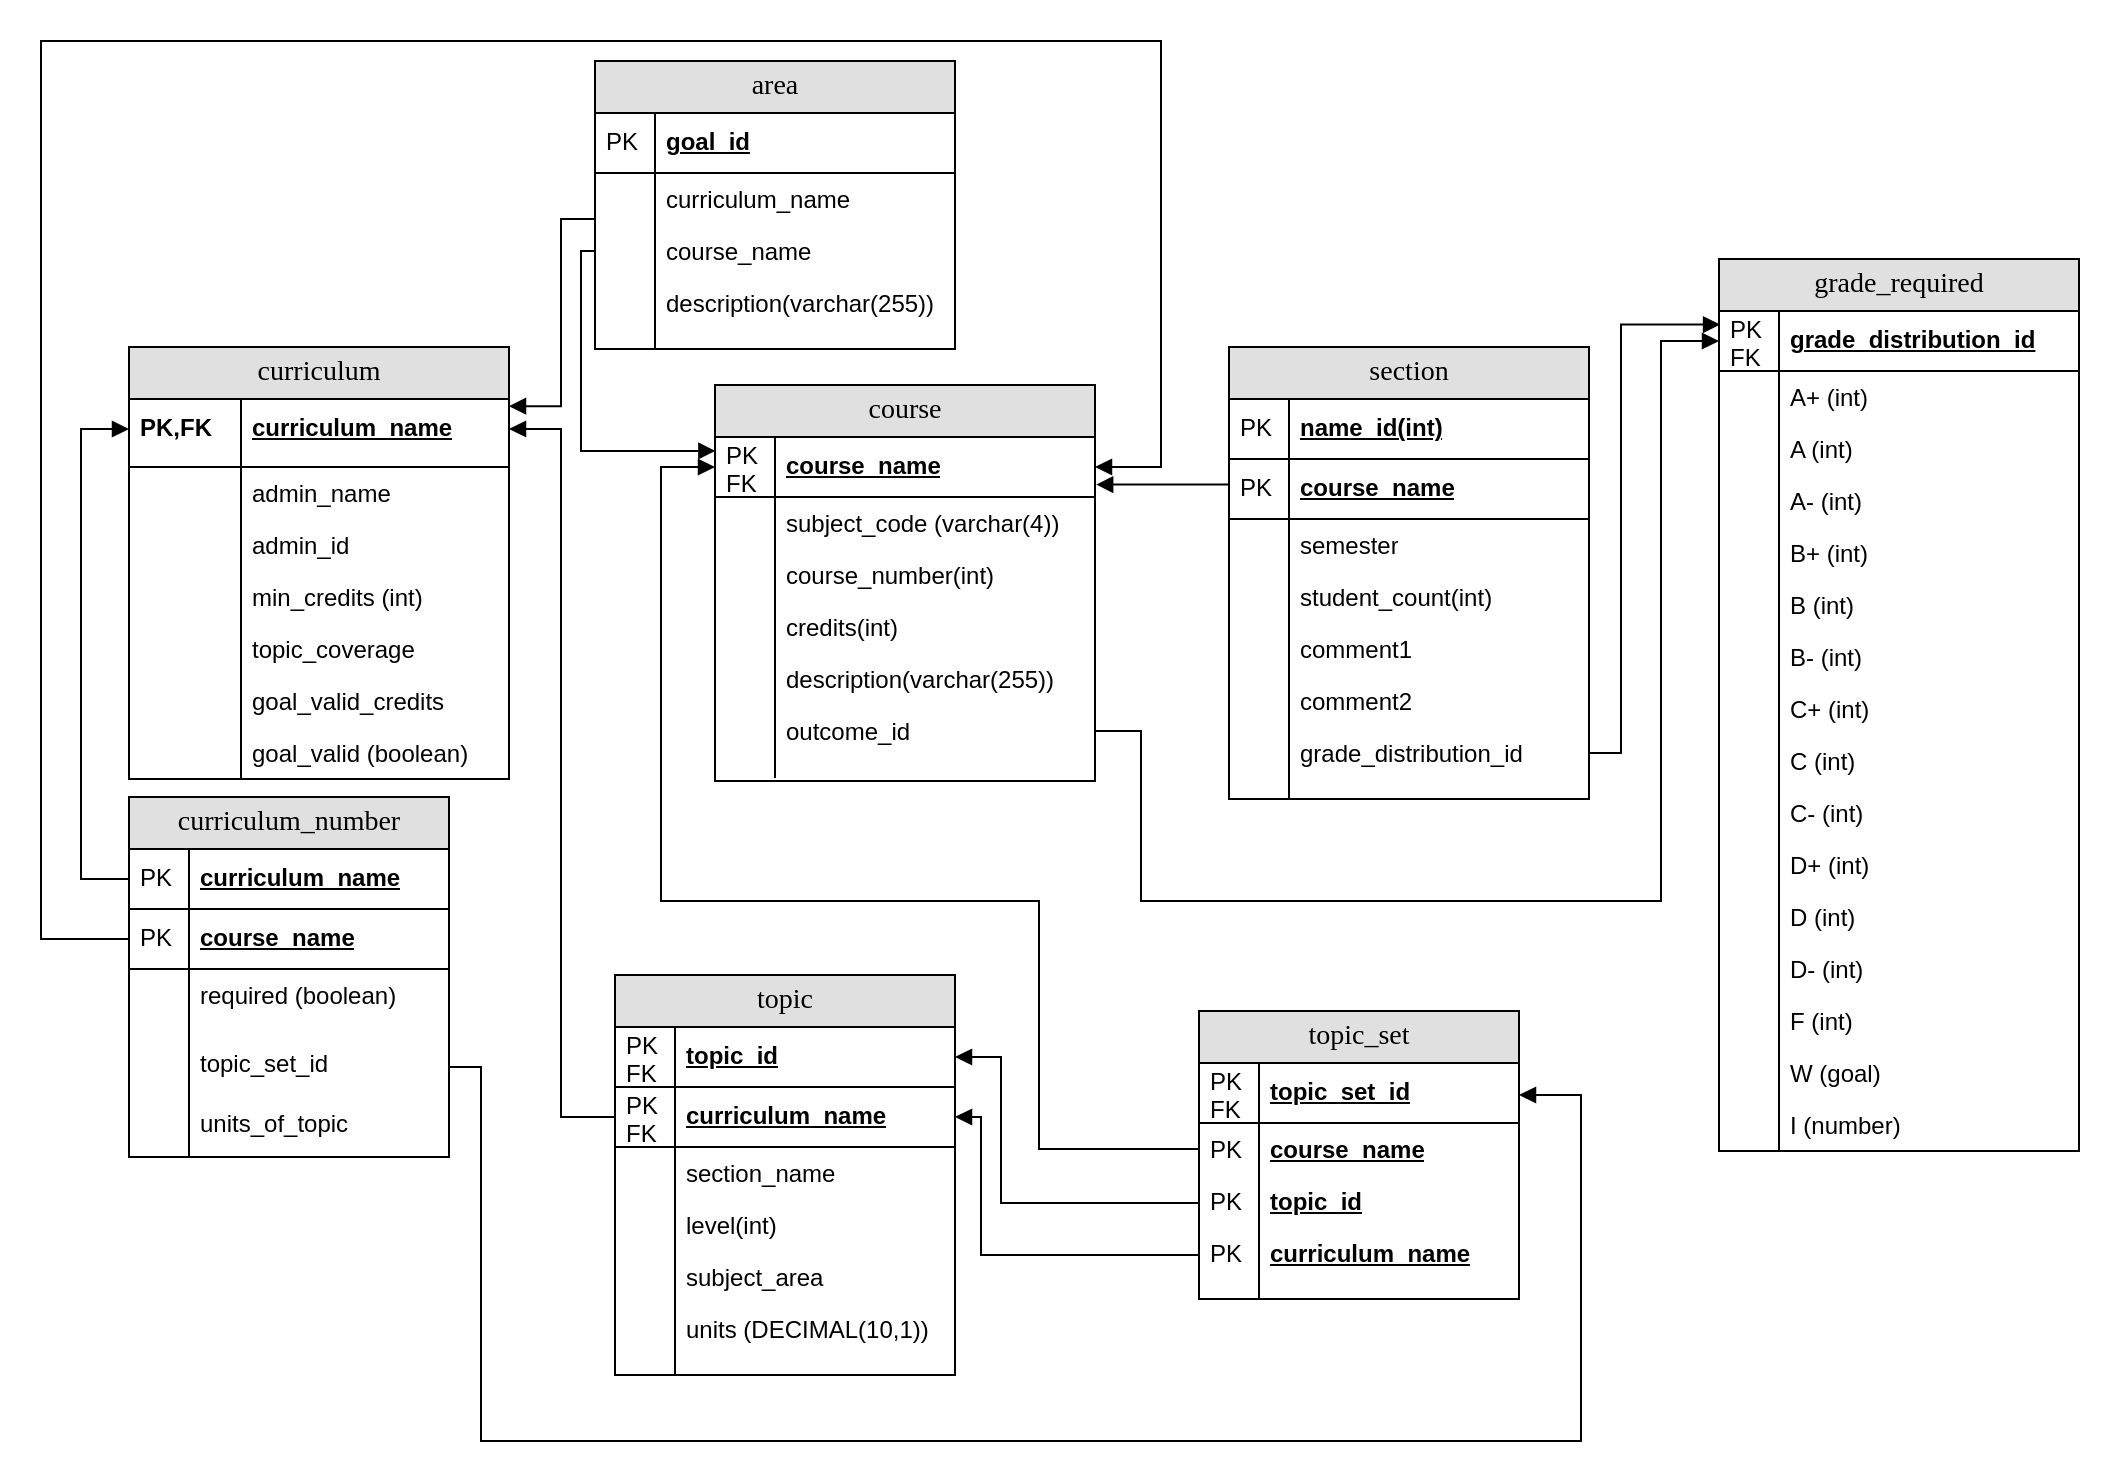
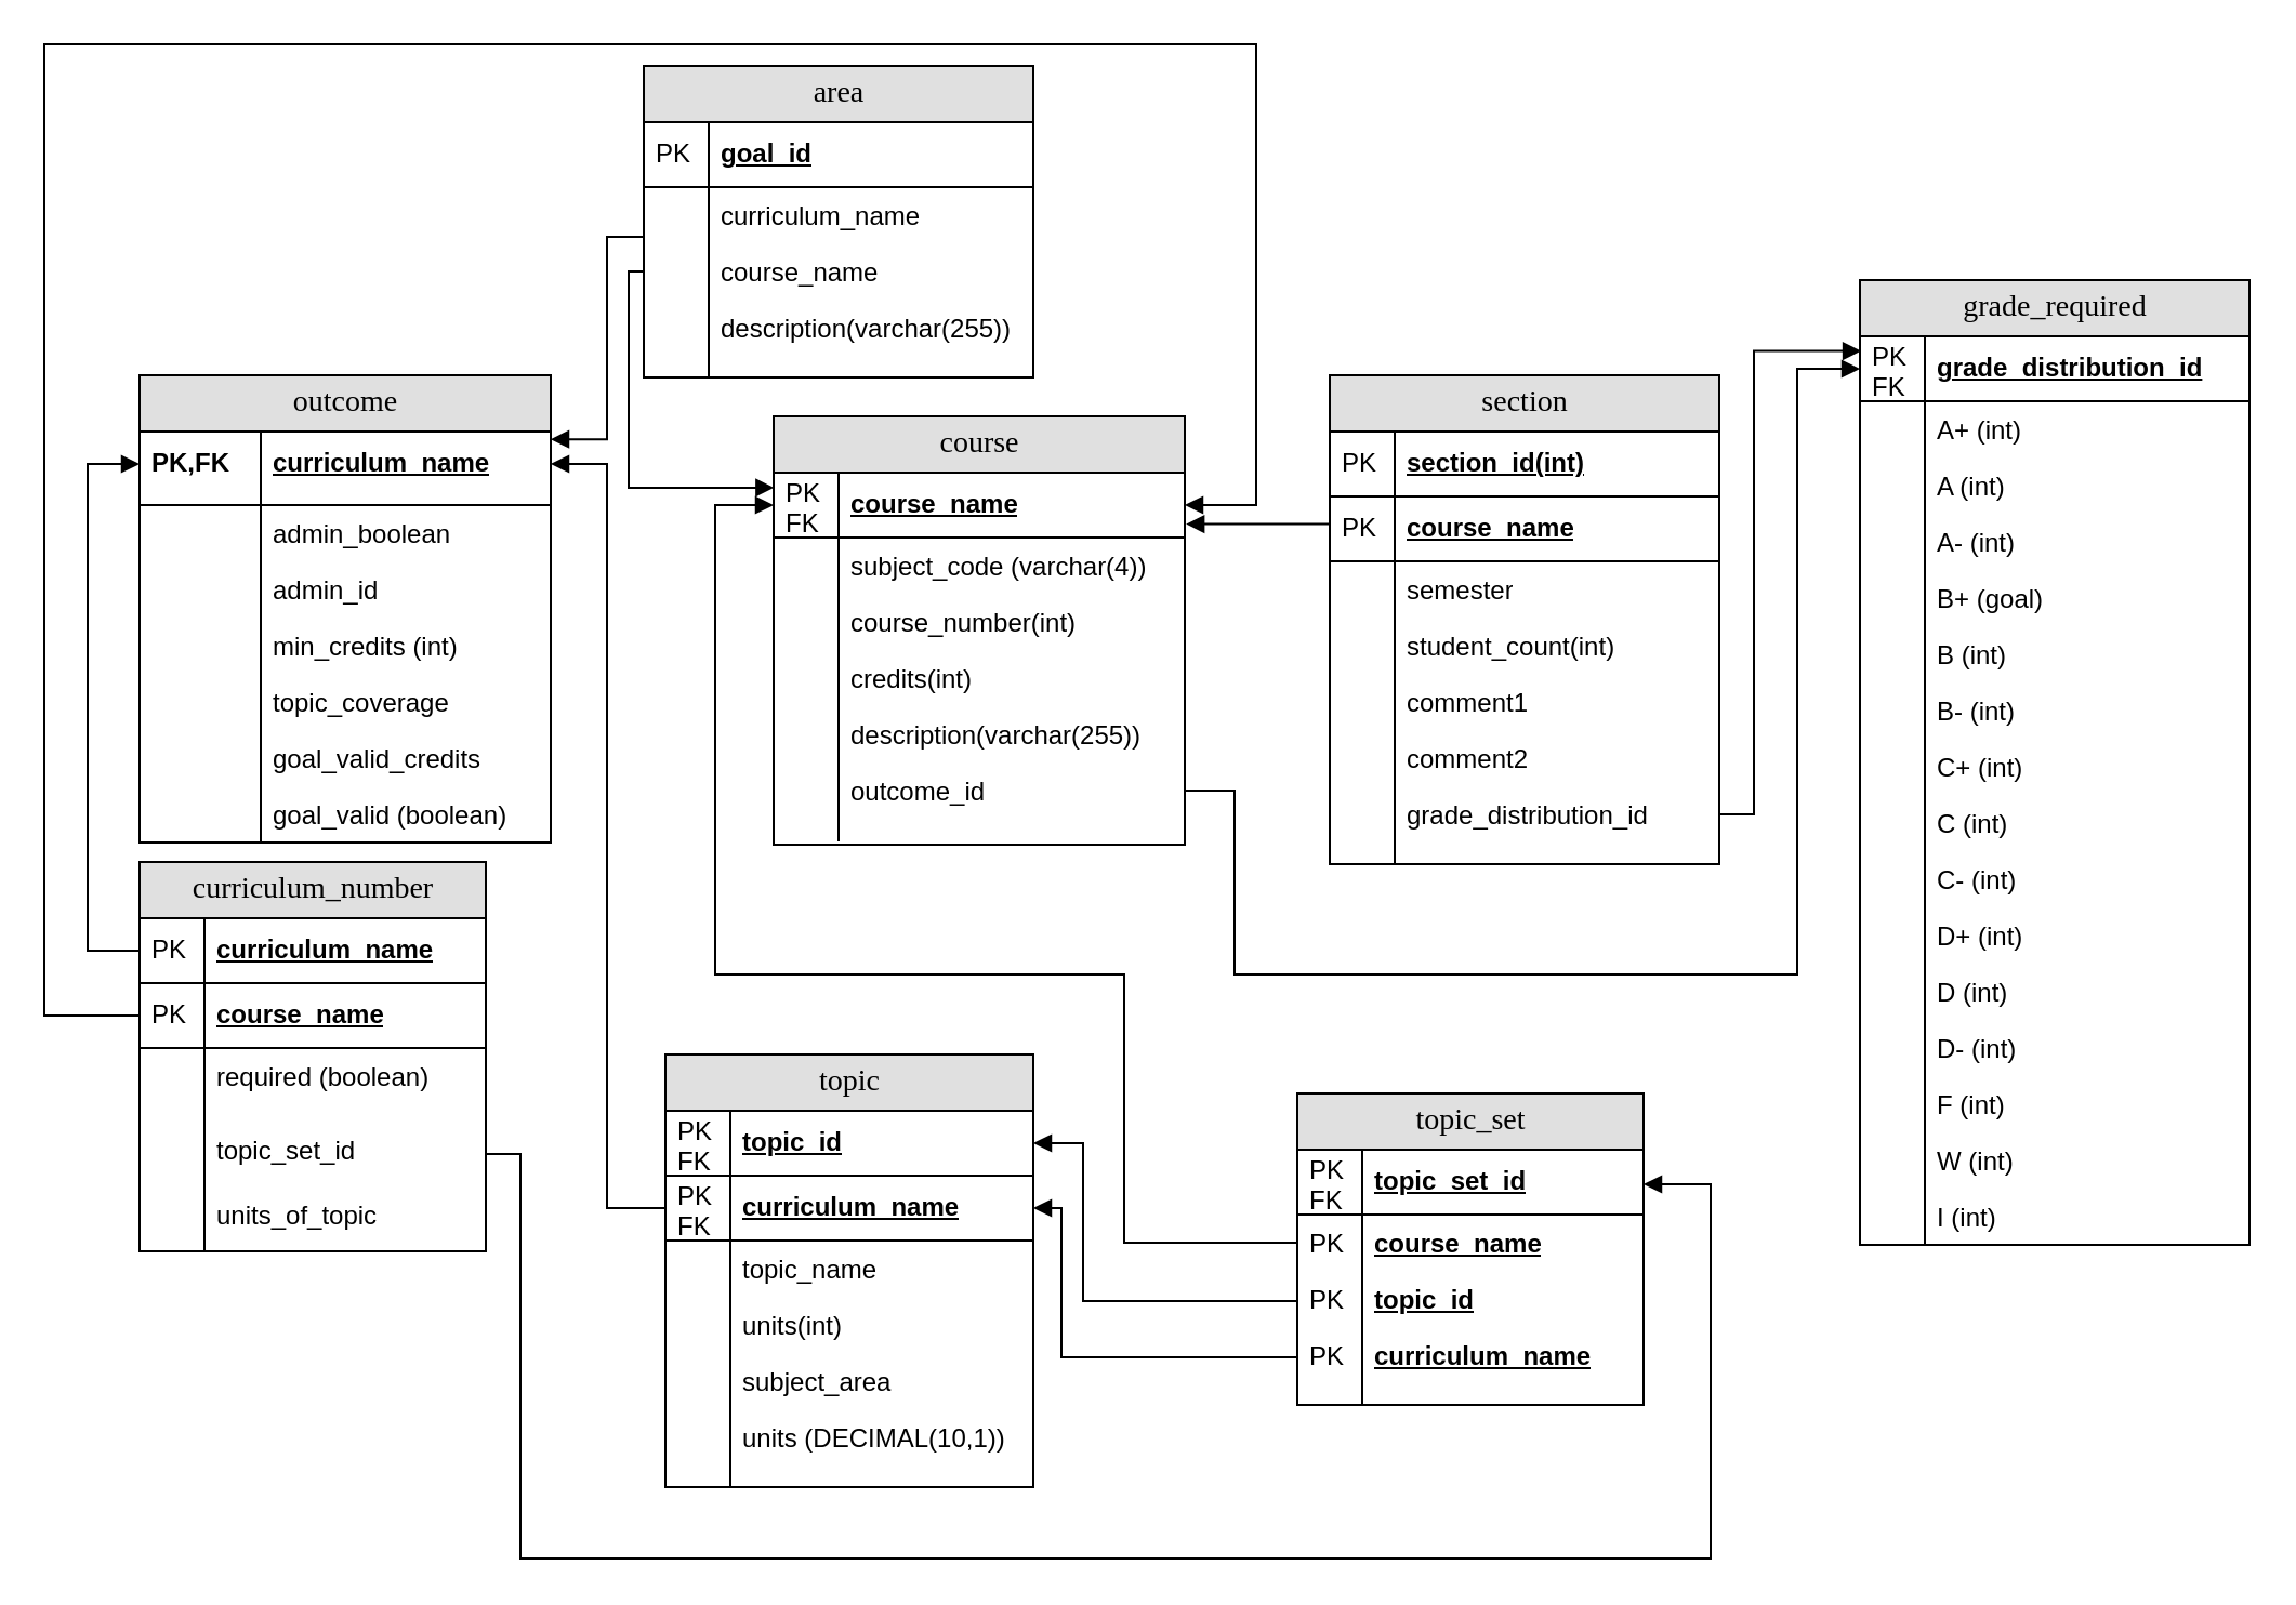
- <mxCell id="2" value="curriculum" style="swimlane;html=1;fontStyle=0;childLayout=stackLayout;horizontal=1;startSize=26;fillColor=#e0e0e0;horizontalStack=0;resizeParent=1;resizeLast=0;collapsible=1;marginBottom=0;swimlaneFillColor=#ffffff;align=center;rounded=0;shadow=0;comic=0;labelBackgroundColor=none;strokeColor=#000000;strokeWidth=1;fontFamily=Verdana;fontSize=14;fontColor=#000000;" parent="1" vertex="1"><mxGeometry x="64" y="173" width="190" height="216" as="geometry" /></mxCell>
+ <mxCell id="2" value="outcome" style="swimlane;html=1;fontStyle=0;childLayout=stackLayout;horizontal=1;startSize=26;fillColor=#e0e0e0;horizontalStack=0;resizeParent=1;resizeLast=0;collapsible=1;marginBottom=0;swimlaneFillColor=#ffffff;align=center;rounded=0;shadow=0;comic=0;labelBackgroundColor=none;strokeColor=#000000;strokeWidth=1;fontFamily=Verdana;fontSize=14;fontColor=#000000;" parent="1" vertex="1"><mxGeometry x="64" y="173" width="190" height="216" as="geometry" /></mxCell>
- <mxCell id="83" value="name_id(int)" style="shape=partialRectangle;top=0;left=0;right=0;bottom=1;html=1;align=left;verticalAlign=middle;fillColor=none;spacingLeft=34;spacingRight=4;whiteSpace=wrap;overflow=hidden;rotatable=0;points=[[0,0.5],[1,0.5]];portConstraint=eastwest;dropTarget=0;fontStyle=5;" vertex="1" parent="82"><mxGeometry y="26" width="180" height="30" as="geometry" /></mxCell>
+ <mxCell id="83" value="section_id(int)" style="shape=partialRectangle;top=0;left=0;right=0;bottom=1;html=1;align=left;verticalAlign=middle;fillColor=none;spacingLeft=34;spacingRight=4;whiteSpace=wrap;overflow=hidden;rotatable=0;points=[[0,0.5],[1,0.5]];portConstraint=eastwest;dropTarget=0;fontStyle=5;" vertex="1" parent="82"><mxGeometry y="26" width="180" height="30" as="geometry" /></mxCell>
- <mxCell id="7" value="admin_name" style="shape=partialRectangle;top=0;left=0;right=0;bottom=0;html=1;align=left;verticalAlign=top;fillColor=none;spacingLeft=60;spacingRight=4;whiteSpace=wrap;overflow=hidden;rotatable=0;points=[[0,0.5],[1,0.5]];portConstraint=eastwest;dropTarget=0;" parent="2" vertex="1"><mxGeometry y="60" width="190" height="26" as="geometry" /></mxCell>
+ <mxCell id="7" value="admin_boolean" style="shape=partialRectangle;top=0;left=0;right=0;bottom=0;html=1;align=left;verticalAlign=top;fillColor=none;spacingLeft=60;spacingRight=4;whiteSpace=wrap;overflow=hidden;rotatable=0;points=[[0,0.5],[1,0.5]];portConstraint=eastwest;dropTarget=0;" parent="2" vertex="1"><mxGeometry y="60" width="190" height="26" as="geometry" /></mxCell>
- <mxCell id="108" value="B+ (int)" style="shape=partialRectangle;top=0;left=0;right=0;bottom=0;html=1;align=left;verticalAlign=top;fillColor=none;spacingLeft=34;spacingRight=4;whiteSpace=wrap;overflow=hidden;rotatable=0;points=[[0,0.5],[1,0.5]];portConstraint=eastwest;dropTarget=0;" vertex="1" parent="99"><mxGeometry y="134" width="180" height="26" as="geometry" /></mxCell>
+ <mxCell id="108" value="B+ (goal)" style="shape=partialRectangle;top=0;left=0;right=0;bottom=0;html=1;align=left;verticalAlign=top;fillColor=none;spacingLeft=34;spacingRight=4;whiteSpace=wrap;overflow=hidden;rotatable=0;points=[[0,0.5],[1,0.5]];portConstraint=eastwest;dropTarget=0;" vertex="1" parent="99"><mxGeometry y="134" width="180" height="26" as="geometry" /></mxCell>
- <mxCell id="128" value="W (goal)" style="shape=partialRectangle;top=0;left=0;right=0;bottom=0;html=1;align=left;verticalAlign=top;fillColor=none;spacingLeft=34;spacingRight=4;whiteSpace=wrap;overflow=hidden;rotatable=0;points=[[0,0.5],[1,0.5]];portConstraint=eastwest;dropTarget=0;" vertex="1" parent="99"><mxGeometry y="394" width="180" height="26" as="geometry" /></mxCell>
+ <mxCell id="128" value="W (int)" style="shape=partialRectangle;top=0;left=0;right=0;bottom=0;html=1;align=left;verticalAlign=top;fillColor=none;spacingLeft=34;spacingRight=4;whiteSpace=wrap;overflow=hidden;rotatable=0;points=[[0,0.5],[1,0.5]];portConstraint=eastwest;dropTarget=0;" vertex="1" parent="99"><mxGeometry y="394" width="180" height="26" as="geometry" /></mxCell>
- <mxCell id="130" value="I (number)" style="shape=partialRectangle;top=0;left=0;right=0;bottom=0;html=1;align=left;verticalAlign=top;fillColor=none;spacingLeft=34;spacingRight=4;whiteSpace=wrap;overflow=hidden;rotatable=0;points=[[0,0.5],[1,0.5]];portConstraint=eastwest;dropTarget=0;" vertex="1" parent="99"><mxGeometry y="420" width="180" height="26" as="geometry" /></mxCell>
+ <mxCell id="130" value="I (int)" style="shape=partialRectangle;top=0;left=0;right=0;bottom=0;html=1;align=left;verticalAlign=top;fillColor=none;spacingLeft=34;spacingRight=4;whiteSpace=wrap;overflow=hidden;rotatable=0;points=[[0,0.5],[1,0.5]];portConstraint=eastwest;dropTarget=0;" vertex="1" parent="99"><mxGeometry y="420" width="180" height="26" as="geometry" /></mxCell>
- <mxCell id="39" value="section_name" style="shape=partialRectangle;top=0;left=0;right=0;bottom=0;html=1;align=left;verticalAlign=top;fillColor=none;spacingLeft=34;spacingRight=4;whiteSpace=wrap;overflow=hidden;rotatable=0;points=[[0,0.5],[1,0.5]];portConstraint=eastwest;dropTarget=0;" parent="34" vertex="1"><mxGeometry y="86" width="170" height="26" as="geometry" /></mxCell>
+ <mxCell id="39" value="topic_name" style="shape=partialRectangle;top=0;left=0;right=0;bottom=0;html=1;align=left;verticalAlign=top;fillColor=none;spacingLeft=34;spacingRight=4;whiteSpace=wrap;overflow=hidden;rotatable=0;points=[[0,0.5],[1,0.5]];portConstraint=eastwest;dropTarget=0;" parent="34" vertex="1"><mxGeometry y="86" width="170" height="26" as="geometry" /></mxCell>
- <mxCell id="41" value="level(int)" style="shape=partialRectangle;top=0;left=0;right=0;bottom=0;html=1;align=left;verticalAlign=top;fillColor=none;spacingLeft=34;spacingRight=4;whiteSpace=wrap;overflow=hidden;rotatable=0;points=[[0,0.5],[1,0.5]];portConstraint=eastwest;dropTarget=0;" parent="34" vertex="1"><mxGeometry y="112" width="170" height="26" as="geometry" /></mxCell>
+ <mxCell id="41" value="units(int)" style="shape=partialRectangle;top=0;left=0;right=0;bottom=0;html=1;align=left;verticalAlign=top;fillColor=none;spacingLeft=34;spacingRight=4;whiteSpace=wrap;overflow=hidden;rotatable=0;points=[[0,0.5],[1,0.5]];portConstraint=eastwest;dropTarget=0;" parent="34" vertex="1"><mxGeometry y="112" width="170" height="26" as="geometry" /></mxCell>
